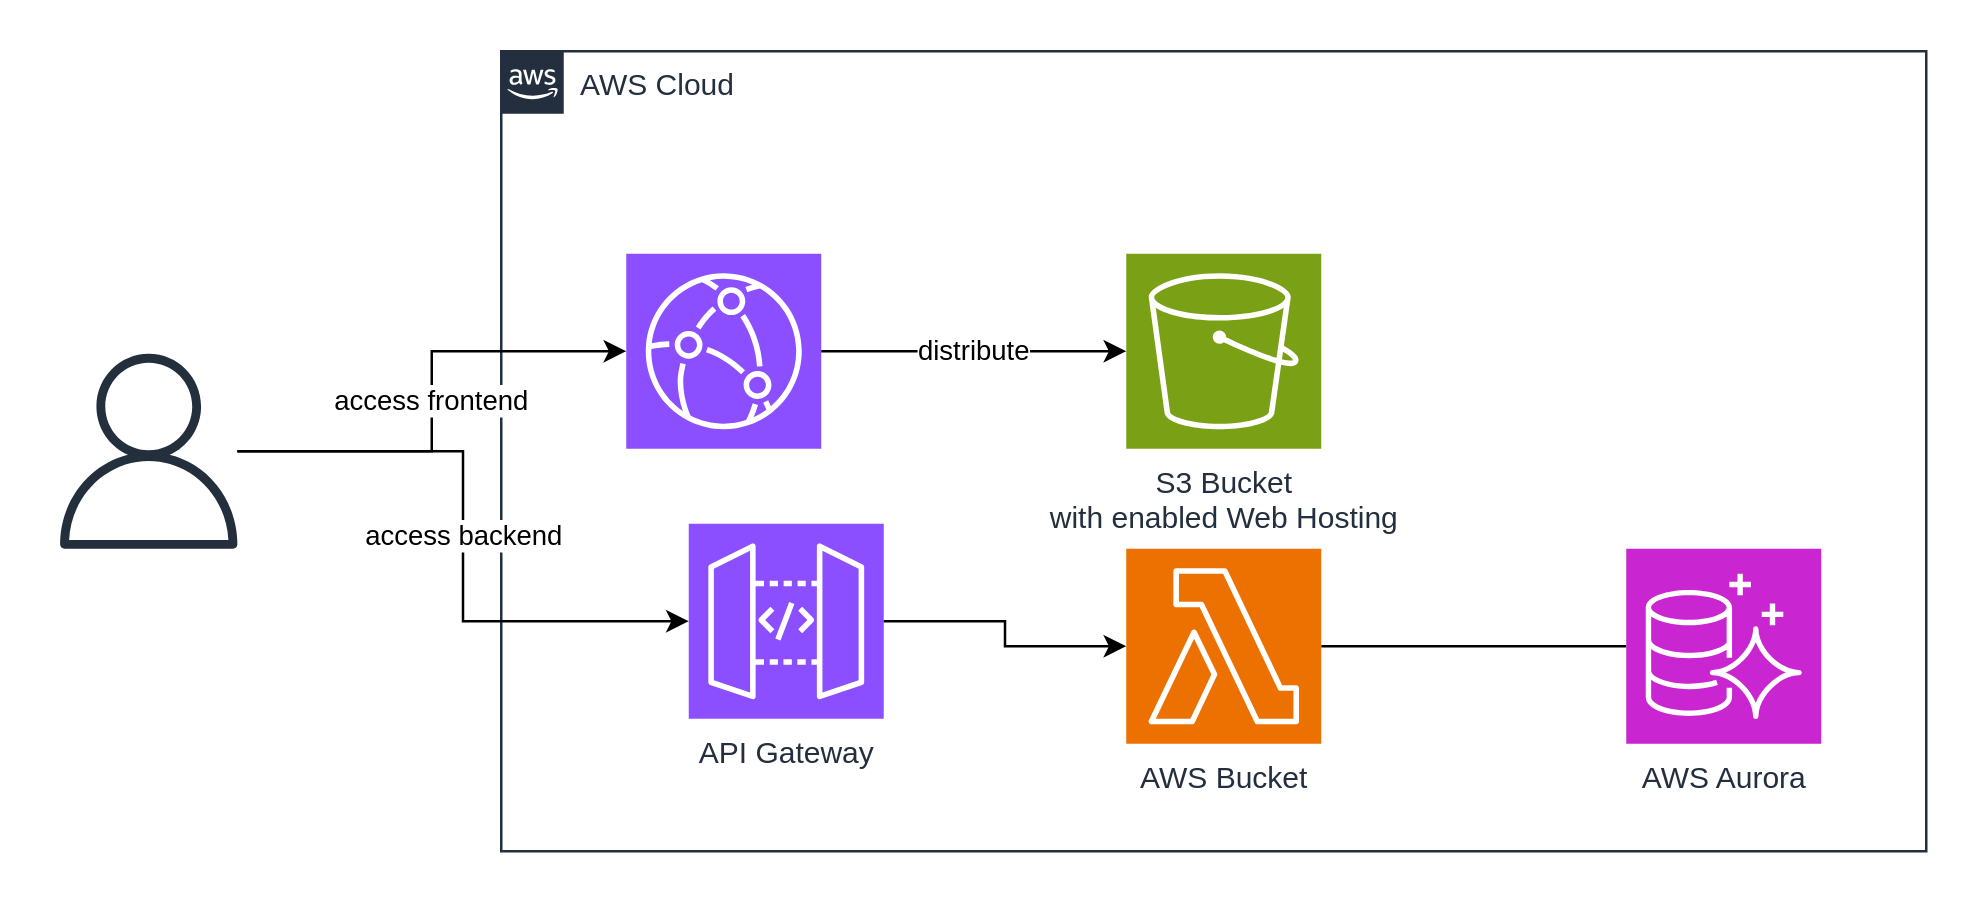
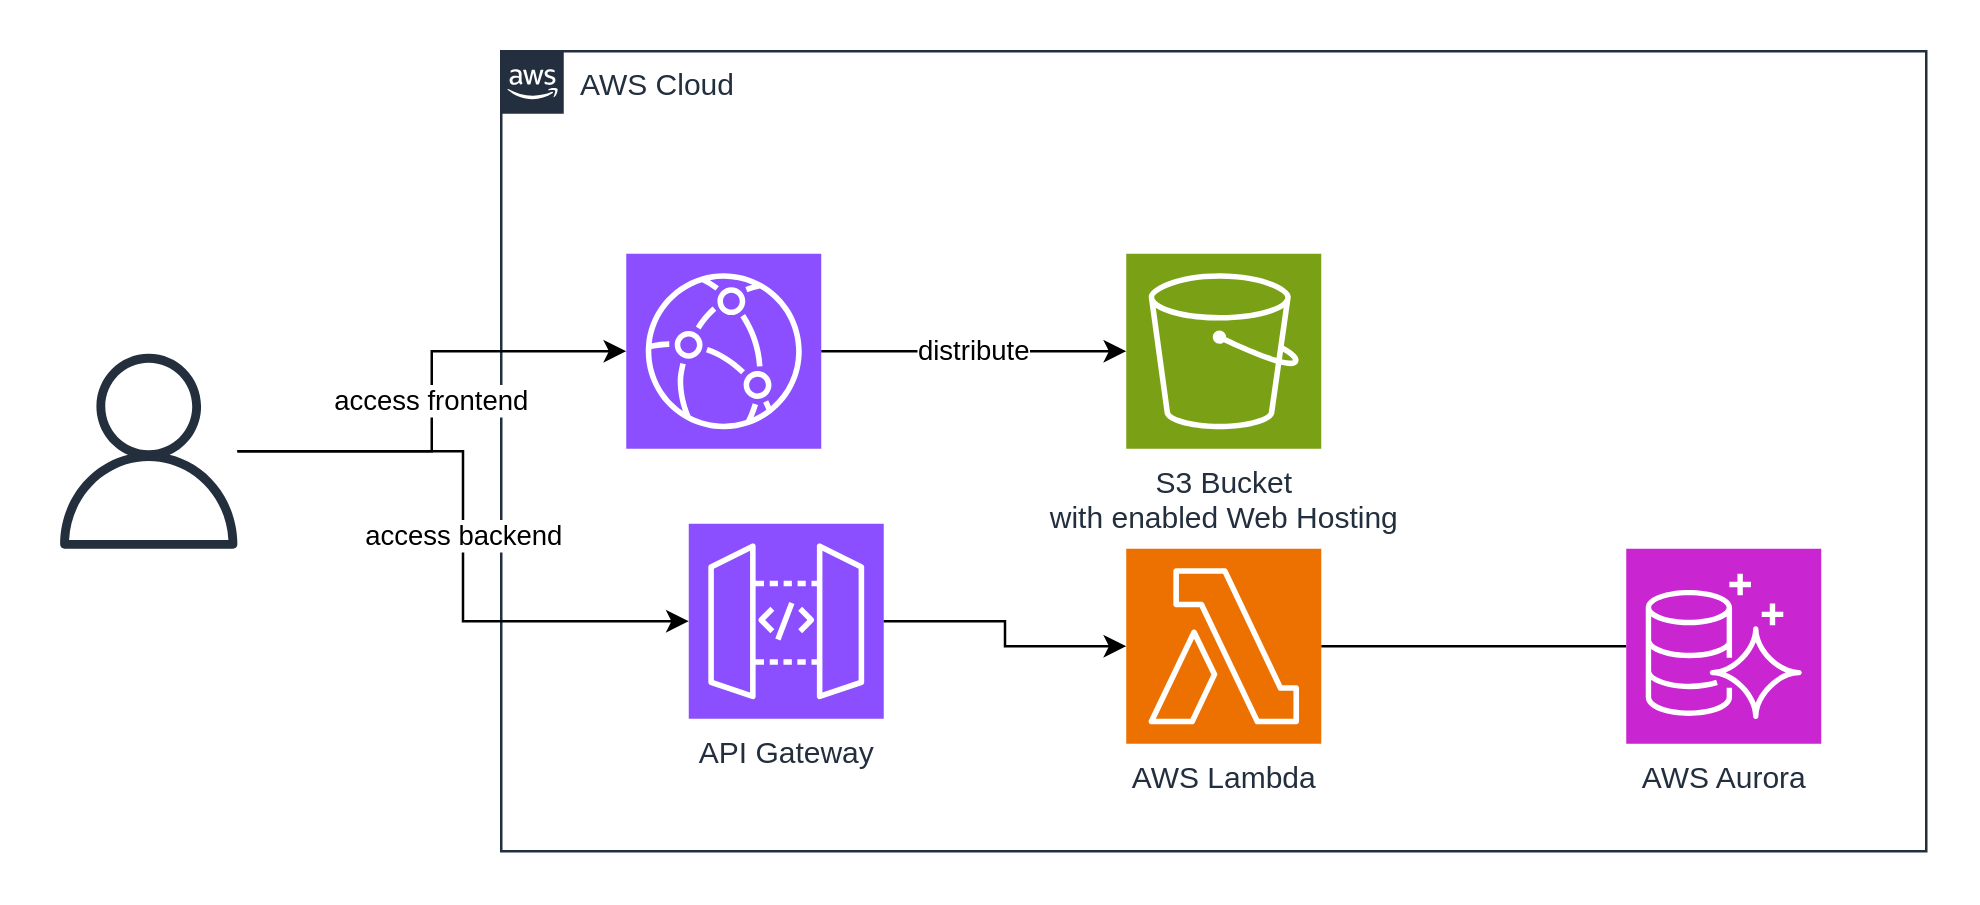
- <mxCell id="8" value="AWS Bucket" style="sketch=0;points=[[0,0,0],[0.25,0,0],[0.5,0,0],[0.75,0,0],[1,0,0],[0,1,0],[0.25,1,0],[0.5,1,0],[0.75,1,0],[1,1,0],[0,0.25,0],[0,0.5,0],[0,0.75,0],[1,0.25,0],[1,0.5,0],[1,0.75,0]];outlineConnect=0;fontColor=#232F3E;fillColor=#ED7100;strokeColor=#ffffff;dashed=0;verticalLabelPosition=bottom;verticalAlign=top;align=center;html=1;fontSize=12;fontStyle=0;aspect=fixed;shape=mxgraph.aws4.resourceIcon;resIcon=mxgraph.aws4.lambda;" vertex="1" parent="4"><mxGeometry x="250" y="199" width="78" height="78" as="geometry" /></mxCell>
+ <mxCell id="8" value="AWS Lambda" style="sketch=0;points=[[0,0,0],[0.25,0,0],[0.5,0,0],[0.75,0,0],[1,0,0],[0,1,0],[0.25,1,0],[0.5,1,0],[0.75,1,0],[1,1,0],[0,0.25,0],[0,0.5,0],[0,0.75,0],[1,0.25,0],[1,0.5,0],[1,0.75,0]];outlineConnect=0;fontColor=#232F3E;fillColor=#ED7100;strokeColor=#ffffff;dashed=0;verticalLabelPosition=bottom;verticalAlign=top;align=center;html=1;fontSize=12;fontStyle=0;aspect=fixed;shape=mxgraph.aws4.resourceIcon;resIcon=mxgraph.aws4.lambda;" vertex="1" parent="4"><mxGeometry x="250" y="199" width="78" height="78" as="geometry" /></mxCell>
